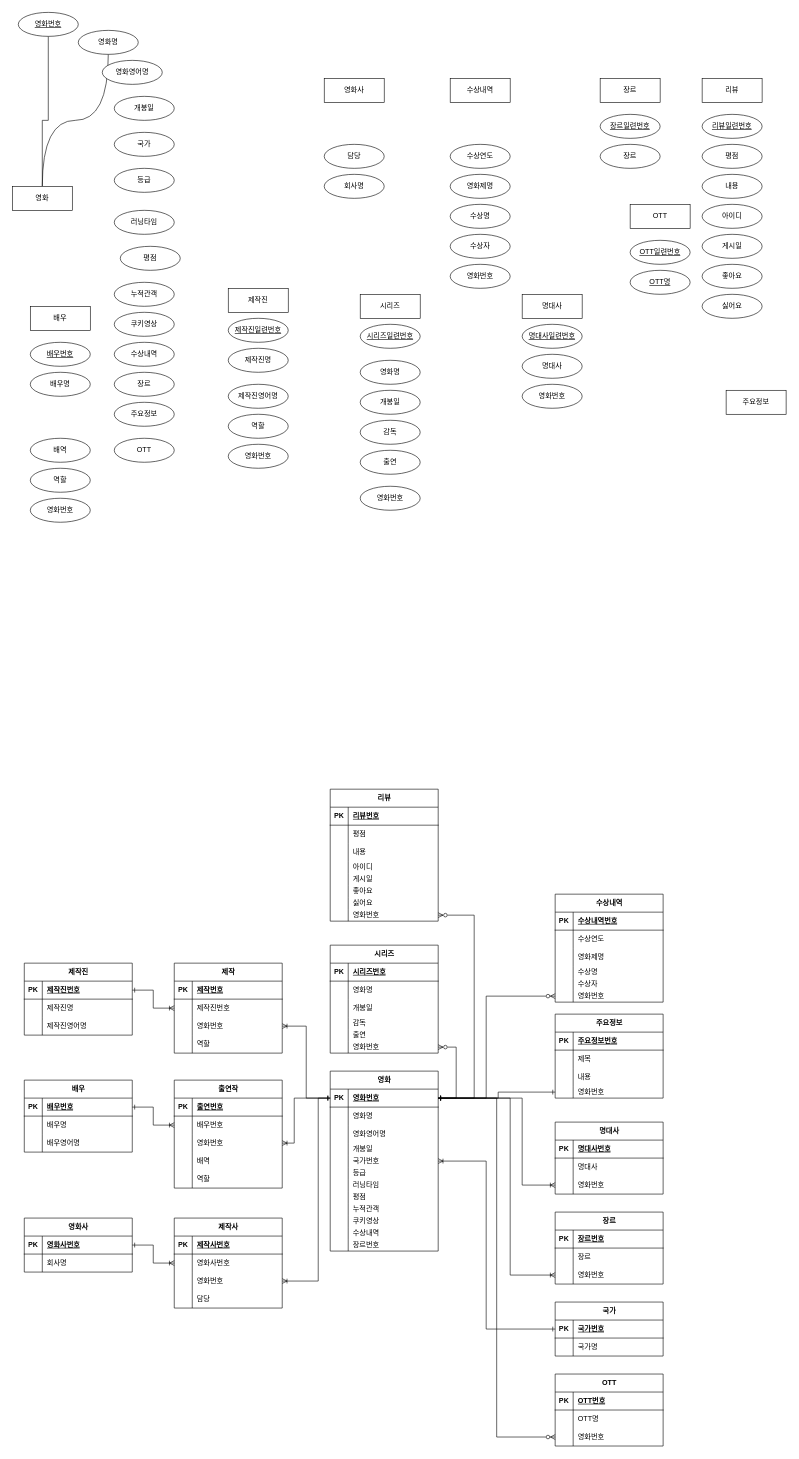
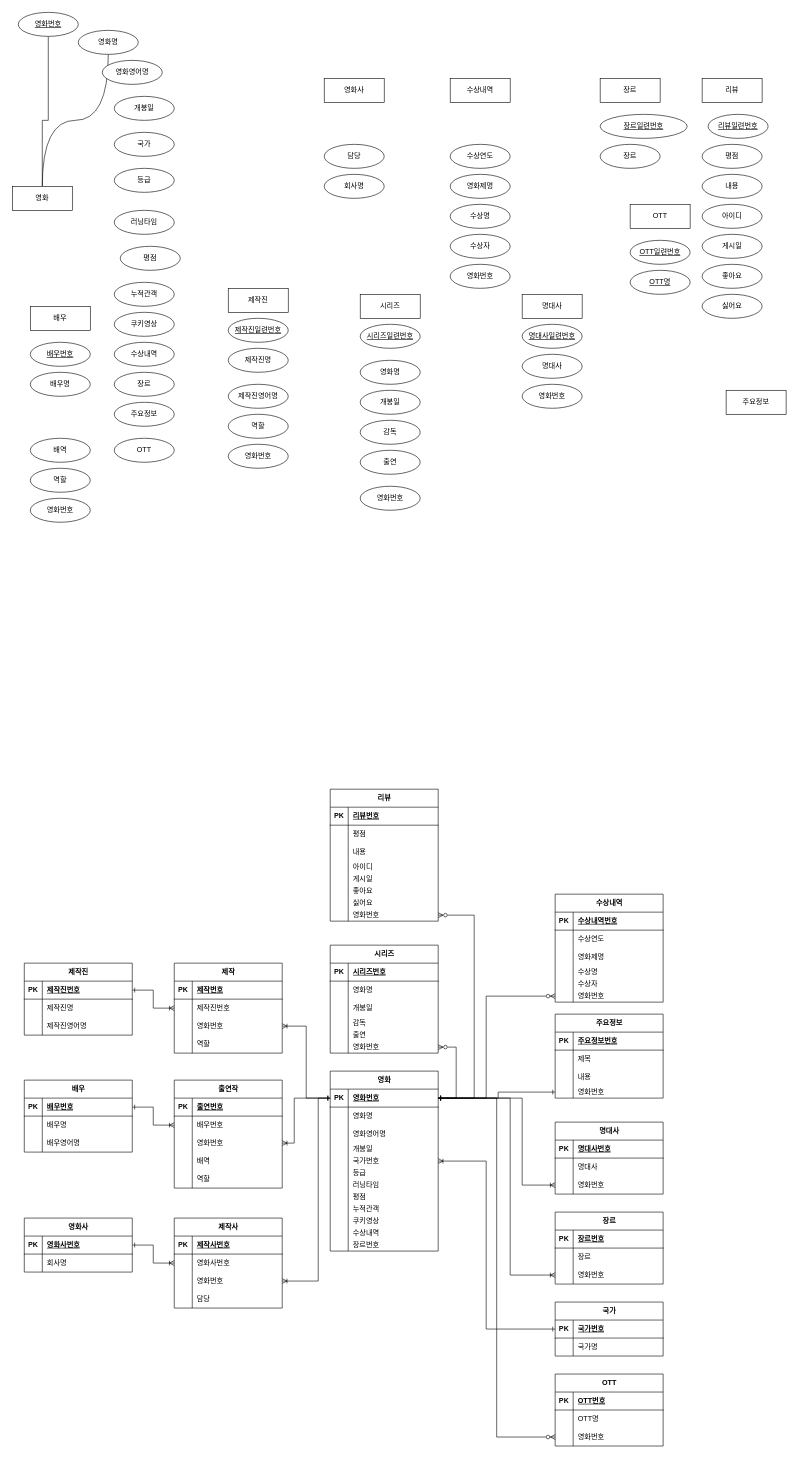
- <mxCell id="55" value="장르일련번호" style="ellipse;whiteSpace=wrap;html=1;align=center;fontStyle=4;" parent="1" vertex="1"><mxGeometry x="1000" y="190" width="100" height="40" as="geometry" /></mxCell>
+ <mxCell id="55" value="장르일련번호" style="ellipse;whiteSpace=wrap;html=1;align=center;fontStyle=4;" parent="1" vertex="1"><mxGeometry x="1000" y="190" width="145" height="40" as="geometry" /></mxCell>
- <mxCell id="59" value="리뷰일련번호" style="ellipse;whiteSpace=wrap;html=1;align=center;fontStyle=4;" parent="1" vertex="1"><mxGeometry x="1170" y="190" width="100" height="40" as="geometry" /></mxCell>
+ <mxCell id="59" value="리뷰일련번호" style="ellipse;whiteSpace=wrap;html=1;align=center;fontStyle=4;" parent="1" vertex="1"><mxGeometry x="1180" y="190" width="100" height="40" as="geometry" /></mxCell>
